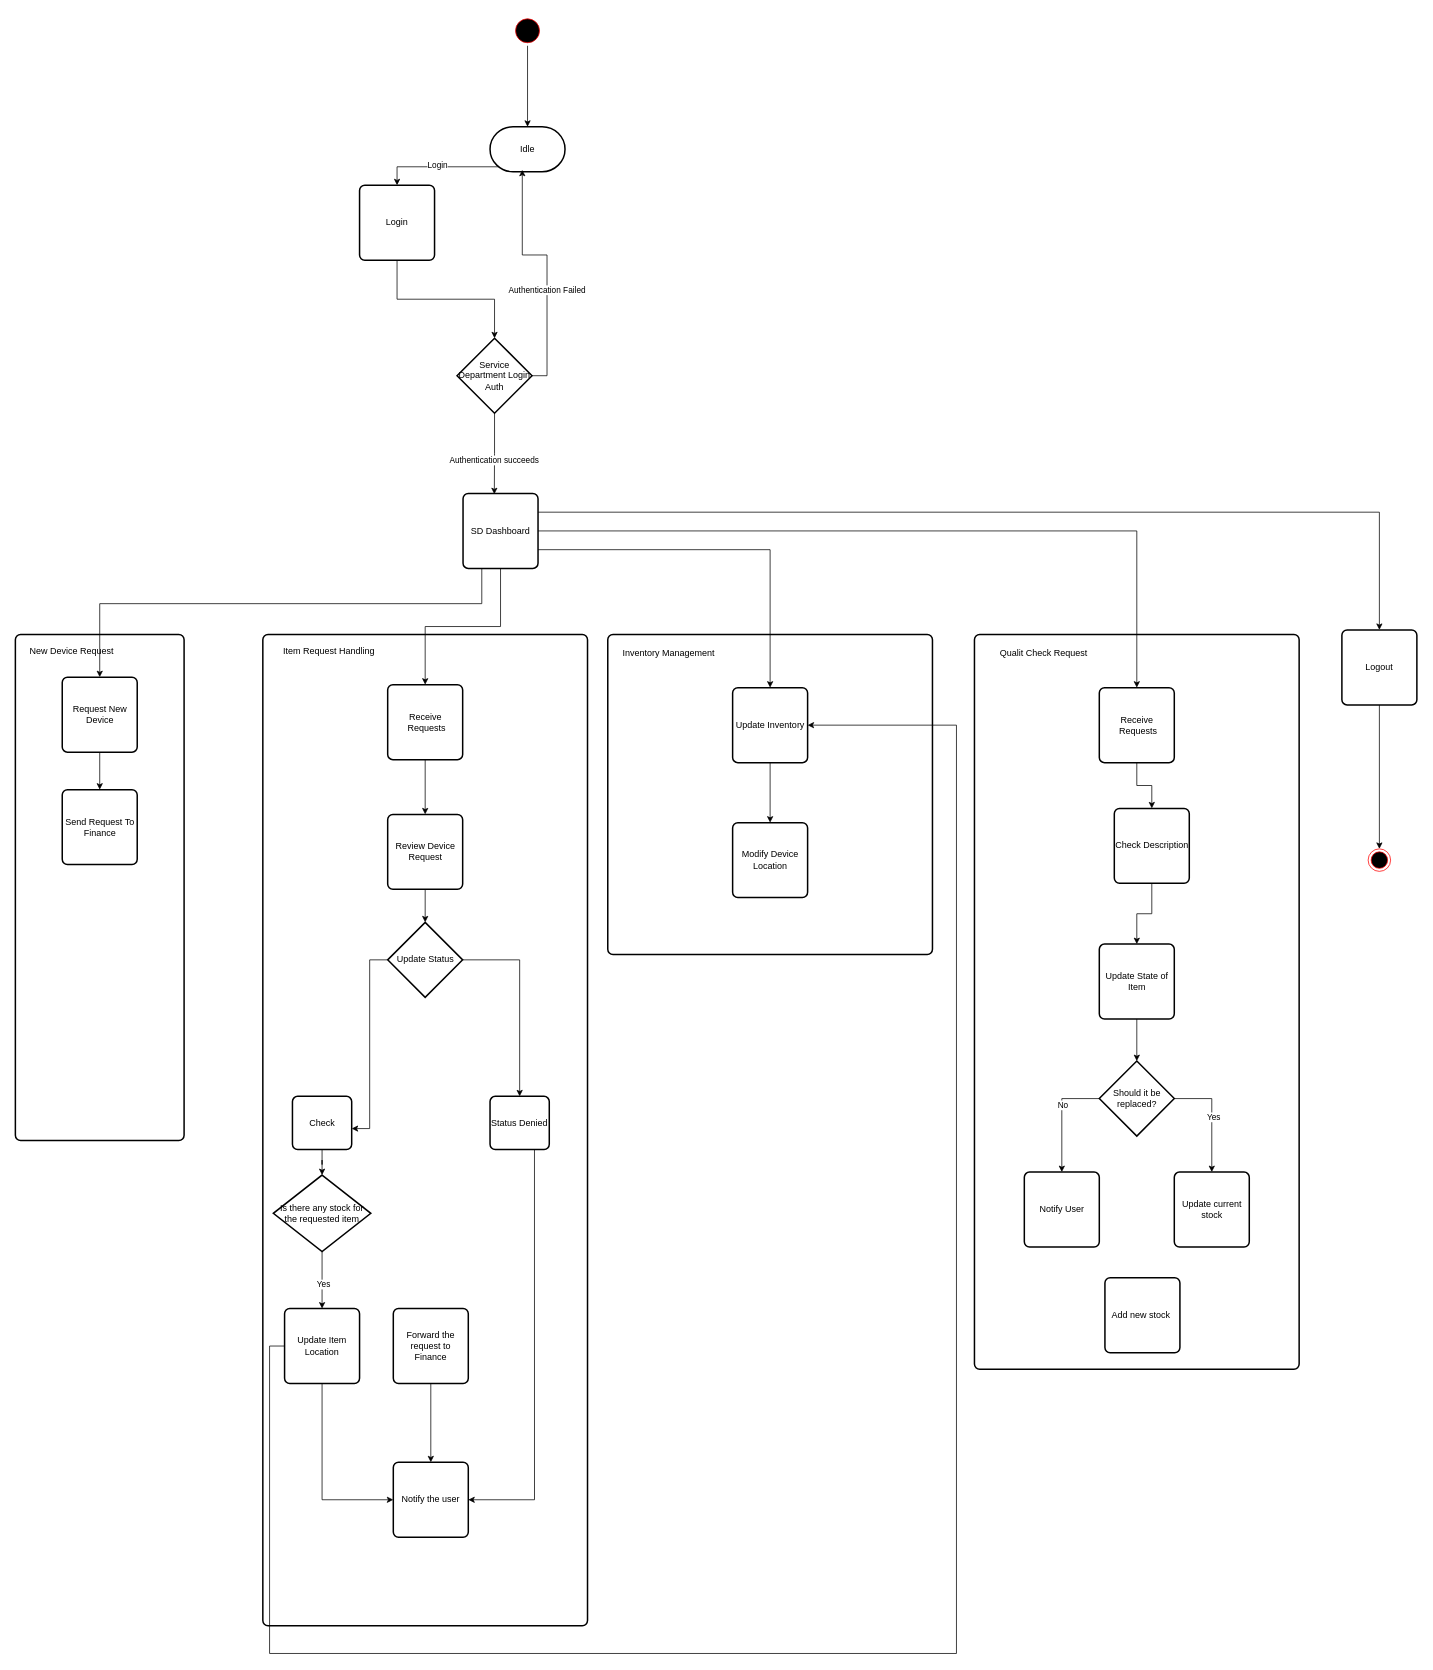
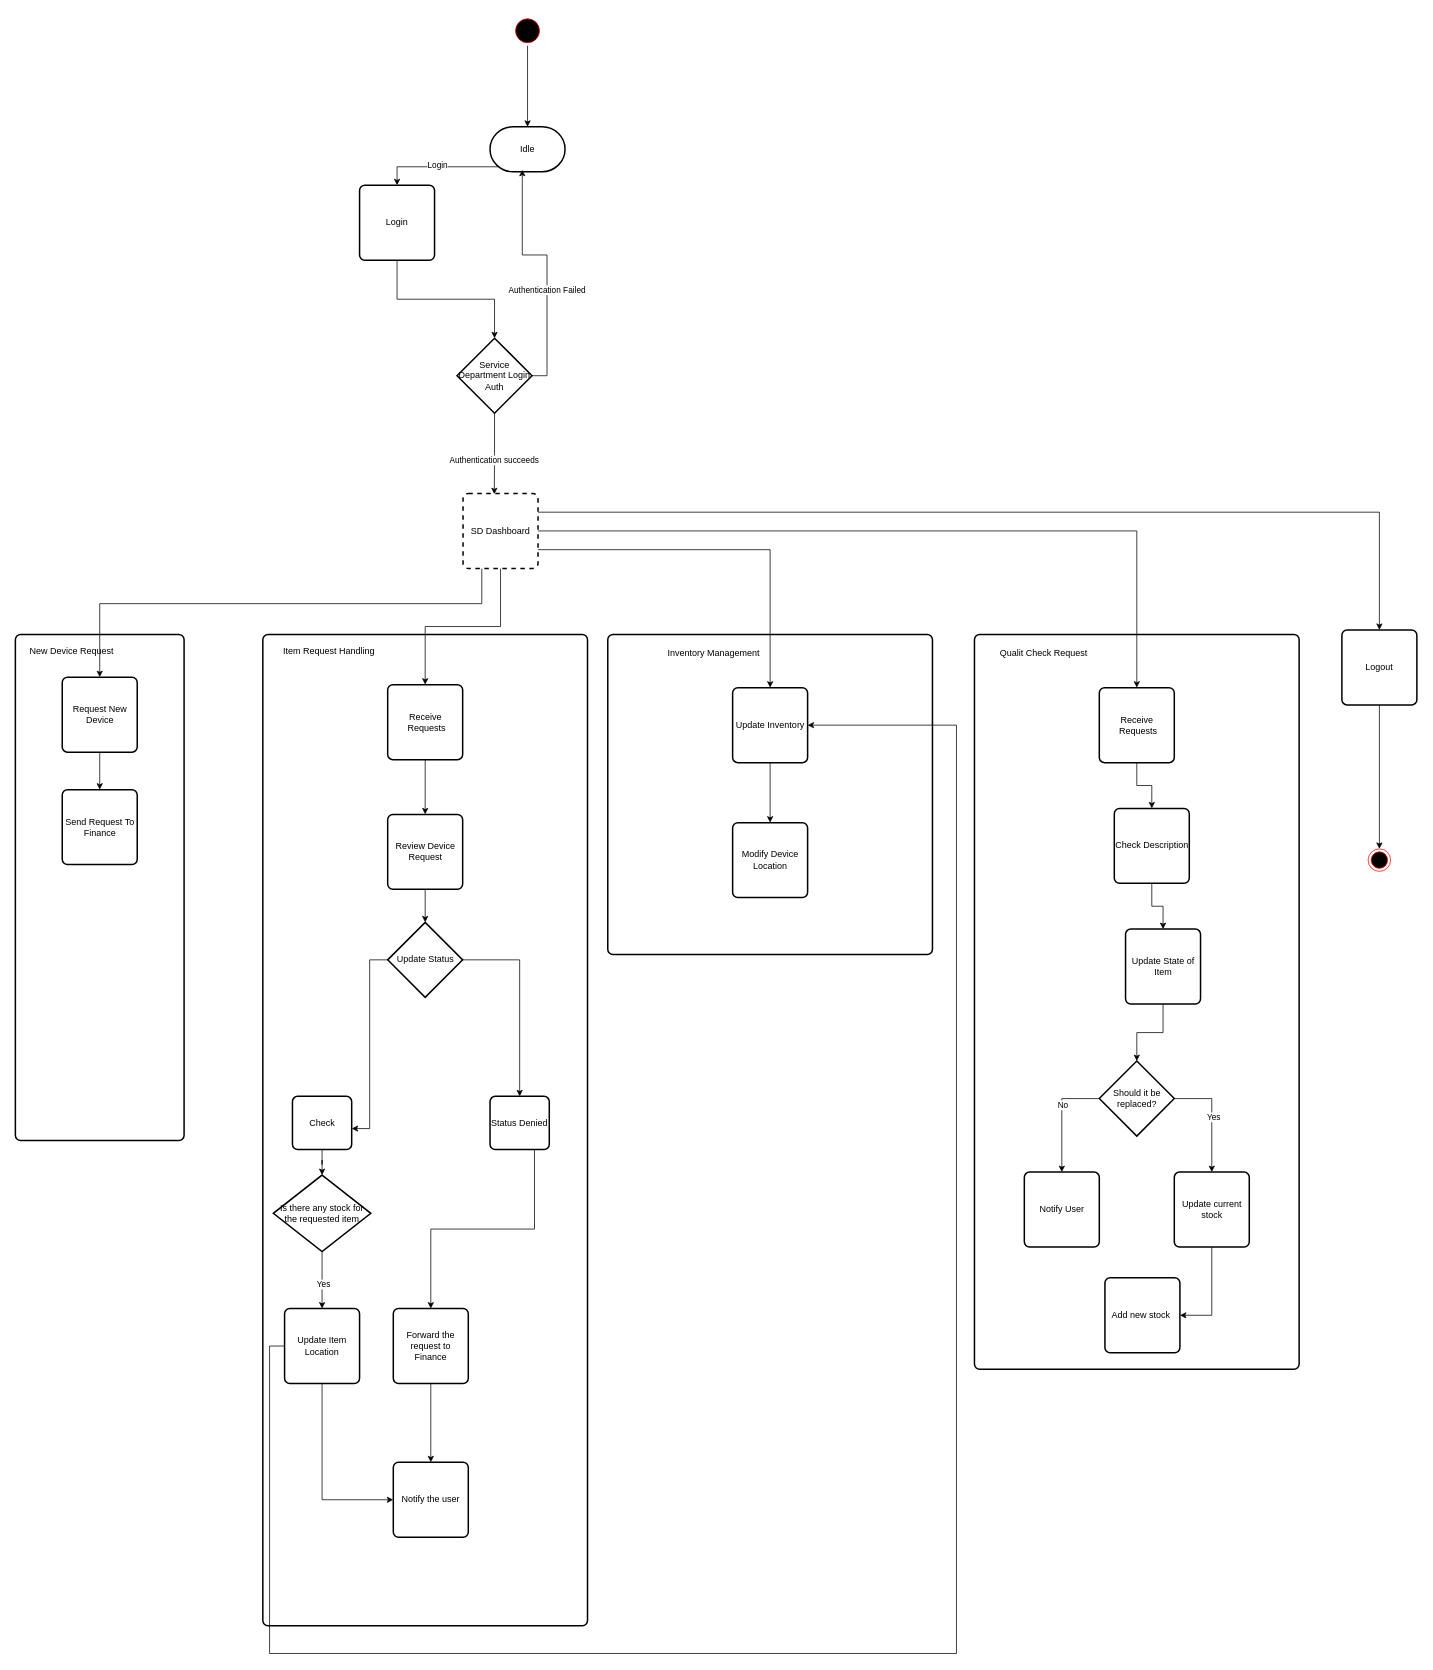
- <mxCell id="23" value="SD Dashboard" style="rounded=1;whiteSpace=wrap;html=1;absoluteArcSize=1;arcSize=14;strokeWidth=2;" parent="1" vertex="1"><mxGeometry x="617" y="657" width="100" height="100" as="geometry" /></mxCell>
+ <mxCell id="23" value="SD Dashboard" style="rounded=1;whiteSpace=wrap;html=1;absoluteArcSize=1;arcSize=14;strokeWidth=2;dashed=1;" parent="1" vertex="1"><mxGeometry x="617" y="657" width="100" height="100" as="geometry" /></mxCell>
- <mxCell id="52" value="Inventory Management" style="text;html=1;align=center;verticalAlign=middle;resizable=0;points=[];autosize=1;strokeColor=none;fillColor=none;" parent="1" vertex="1"><mxGeometry x="820" y="857" width="141" height="26" as="geometry" /></mxCell>
+ <mxCell id="52" value="Inventory Management" style="text;html=1;align=center;verticalAlign=middle;resizable=0;points=[];autosize=1;strokeColor=none;fillColor=none;" parent="1" vertex="1"><mxGeometry x="880" y="857" width="141" height="26" as="geometry" /></mxCell>
- <mxCell id="62" value="Update State of Item" style="rounded=1;whiteSpace=wrap;html=1;absoluteArcSize=1;arcSize=14;strokeWidth=2;" parent="1" vertex="1"><mxGeometry x="1465.5" y="1258" width="100" height="100" as="geometry" /></mxCell>
+ <mxCell id="62" value="Update State of Item" style="rounded=1;whiteSpace=wrap;html=1;absoluteArcSize=1;arcSize=14;strokeWidth=2;" parent="1" vertex="1"><mxGeometry x="1500.5" y="1238" width="100" height="100" as="geometry" /></mxCell>
+ <mxCell id="69" style="edgeStyle=orthogonalEdgeStyle;rounded=0;orthogonalLoop=1;jettySize=auto;html=1;exitX=0.5;exitY=1;exitDx=0;exitDy=0;entryX=1;entryY=0.5;entryDx=0;entryDy=0;" parent="1" source="70" target="71" edge="1"><mxGeometry relative="1" as="geometry" /></mxCell>
- <mxCell id="41" style="edgeStyle=orthogonalEdgeStyle;rounded=0;orthogonalLoop=1;jettySize=auto;html=1;exitX=0.75;exitY=1;exitDx=0;exitDy=0;entryX=1;entryY=0.5;entryDx=0;entryDy=0;" parent="1" source="42" target="51" edge="1"><mxGeometry relative="1" as="geometry" /></mxCell>
+ <mxCell id="41" style="edgeStyle=orthogonalEdgeStyle;rounded=0;orthogonalLoop=1;jettySize=auto;html=1;exitX=0.75;exitY=1;exitDx=0;exitDy=0;" parent="1" source="42" target="50" edge="1"><mxGeometry relative="1" as="geometry" /></mxCell>
